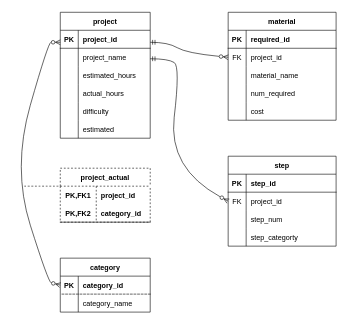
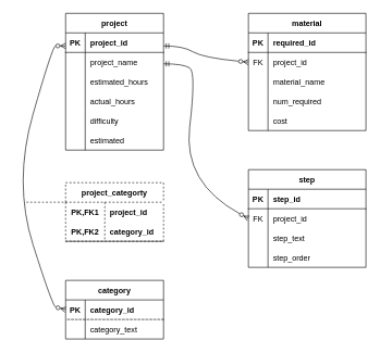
- <mxCell id="57" value="project_actual" style="shape=table;startSize=30;container=1;collapsible=1;childLayout=tableLayout;fixedRows=1;rowLines=0;fontStyle=1;align=center;resizeLast=1;dashed=1;" vertex="1" parent="1"><mxGeometry x="100" y="280" width="150" height="90" as="geometry" /></mxCell>
+ <mxCell id="57" value="project_categorty" style="shape=table;startSize=30;container=1;collapsible=1;childLayout=tableLayout;fixedRows=1;rowLines=0;fontStyle=1;align=center;resizeLast=1;dashed=1;" vertex="1" parent="1"><mxGeometry x="100" y="280" width="150" height="90" as="geometry" /></mxCell>
- <mxCell id="46" value="step_num" style="shape=partialRectangle;connectable=0;fillColor=none;top=0;left=0;bottom=0;right=0;align=left;spacingLeft=6;overflow=hidden;" vertex="1" parent="44"><mxGeometry x="30" width="150" height="30" as="geometry"><mxRectangle width="150" height="30" as="alternateBounds" /></mxGeometry></mxCell>
+ <mxCell id="46" value="step_text" style="shape=partialRectangle;connectable=0;fillColor=none;top=0;left=0;bottom=0;right=0;align=left;spacingLeft=6;overflow=hidden;" vertex="1" parent="44"><mxGeometry x="30" width="150" height="30" as="geometry"><mxRectangle width="150" height="30" as="alternateBounds" /></mxGeometry></mxCell>
- <mxCell id="49" value="step_categorty" style="shape=partialRectangle;connectable=0;fillColor=none;top=0;left=0;bottom=0;right=0;align=left;spacingLeft=6;overflow=hidden;" vertex="1" parent="47"><mxGeometry x="30" width="150" height="30" as="geometry"><mxRectangle width="150" height="30" as="alternateBounds" /></mxGeometry></mxCell>
+ <mxCell id="49" value="step_order" style="shape=partialRectangle;connectable=0;fillColor=none;top=0;left=0;bottom=0;right=0;align=left;spacingLeft=6;overflow=hidden;" vertex="1" parent="47"><mxGeometry x="30" width="150" height="30" as="geometry"><mxRectangle width="150" height="30" as="alternateBounds" /></mxGeometry></mxCell>
- <mxCell id="56" value="category_name" style="shape=partialRectangle;connectable=0;fillColor=none;top=0;left=0;bottom=0;right=0;align=left;spacingLeft=6;overflow=hidden;dashed=1;" vertex="1" parent="54"><mxGeometry x="30" width="120" height="30" as="geometry"><mxRectangle width="120" height="30" as="alternateBounds" /></mxGeometry></mxCell>
+ <mxCell id="56" value="category_text" style="shape=partialRectangle;connectable=0;fillColor=none;top=0;left=0;bottom=0;right=0;align=left;spacingLeft=6;overflow=hidden;dashed=1;" vertex="1" parent="54"><mxGeometry x="30" width="120" height="30" as="geometry"><mxRectangle width="120" height="30" as="alternateBounds" /></mxGeometry></mxCell>
